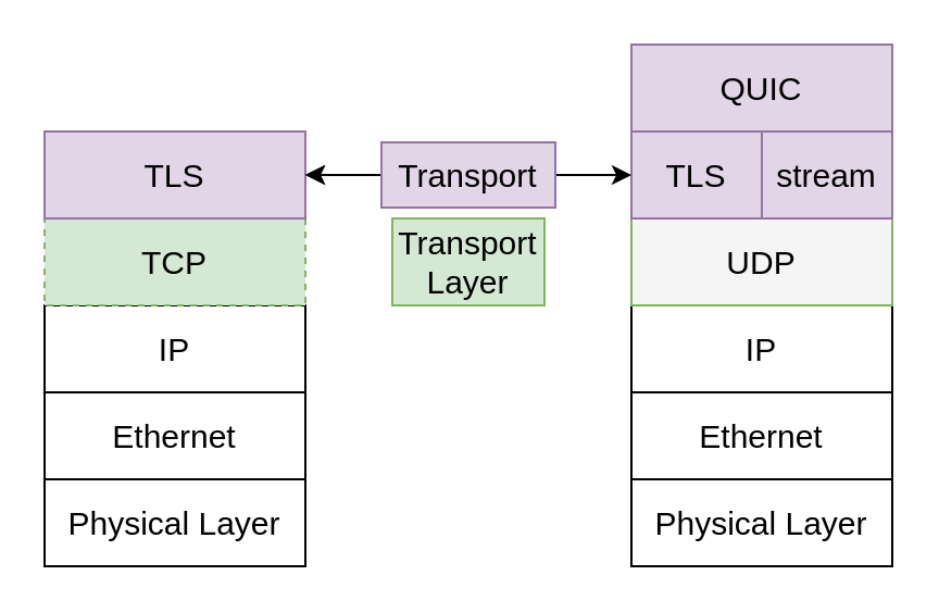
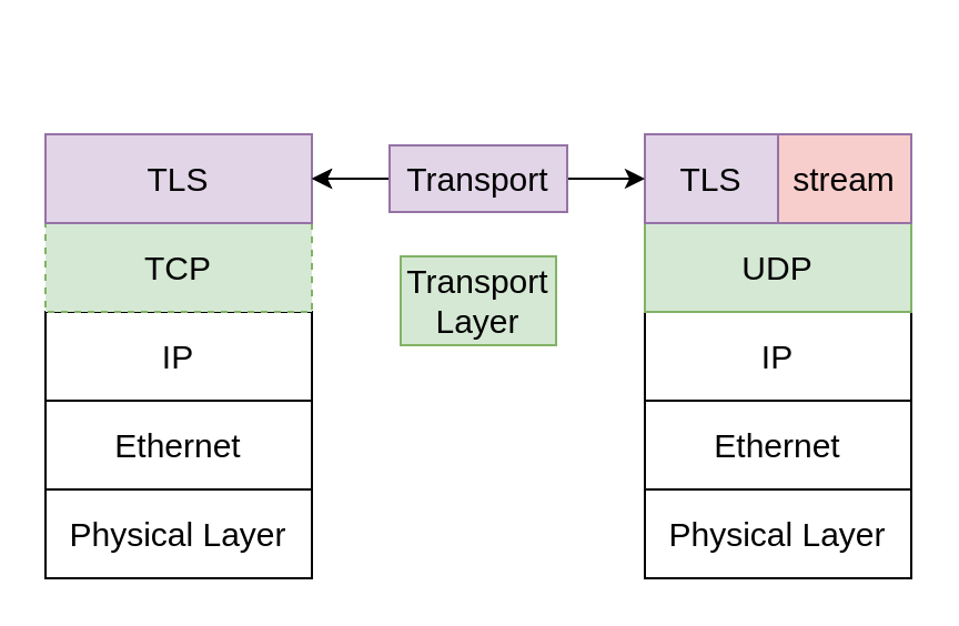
- <mxCell id="11" value="QUIC" style="rounded=0;whiteSpace=wrap;html=1;fontSize=15;fillColor=#e1d5e7;strokeColor=#9673a6;" parent="1" vertex="1"><mxGeometry x="290" y="20" width="120" height="40" as="geometry" /></mxCell>
- <mxCell id="13" value="stream" style="rounded=0;whiteSpace=wrap;html=1;fontSize=15;fillColor=#e1d5e7;strokeColor=#9673a6;" parent="1" vertex="1"><mxGeometry x="350" y="60" width="60" height="40" as="geometry" /></mxCell>
+ <mxCell id="13" value="stream" style="rounded=0;whiteSpace=wrap;html=1;fontSize=15;fillColor=#f8cecc;strokeColor=#9673a6;" parent="1" vertex="1"><mxGeometry x="350" y="60" width="60" height="40" as="geometry" /></mxCell>
- <mxCell id="14" value="Transport Layer" style="text;html=1;strokeColor=#82b366;fillColor=#d5e8d4;align=center;verticalAlign=middle;whiteSpace=wrap;rounded=0;fontSize=15;" parent="1" vertex="1"><mxGeometry x="180" y="100" width="70" height="40" as="geometry" /></mxCell>
+ <mxCell id="14" value="Transport Layer" style="text;html=1;strokeColor=#82b366;fillColor=#d5e8d4;align=center;verticalAlign=middle;whiteSpace=wrap;rounded=0;fontSize=15;" parent="1" vertex="1"><mxGeometry x="180" y="115" width="70" height="40" as="geometry" /></mxCell>
- <mxCell id="10" value="UDP" style="rounded=0;whiteSpace=wrap;html=1;fontSize=15;fillColor=#f5f5f5;strokeColor=#82b366;" parent="1" vertex="1"><mxGeometry x="290" y="100" width="120" height="40" as="geometry" /></mxCell>
+ <mxCell id="10" value="UDP" style="rounded=0;whiteSpace=wrap;html=1;fontSize=15;fillColor=#d5e8d4;strokeColor=#82b366;" parent="1" vertex="1"><mxGeometry x="290" y="100" width="120" height="40" as="geometry" /></mxCell>
